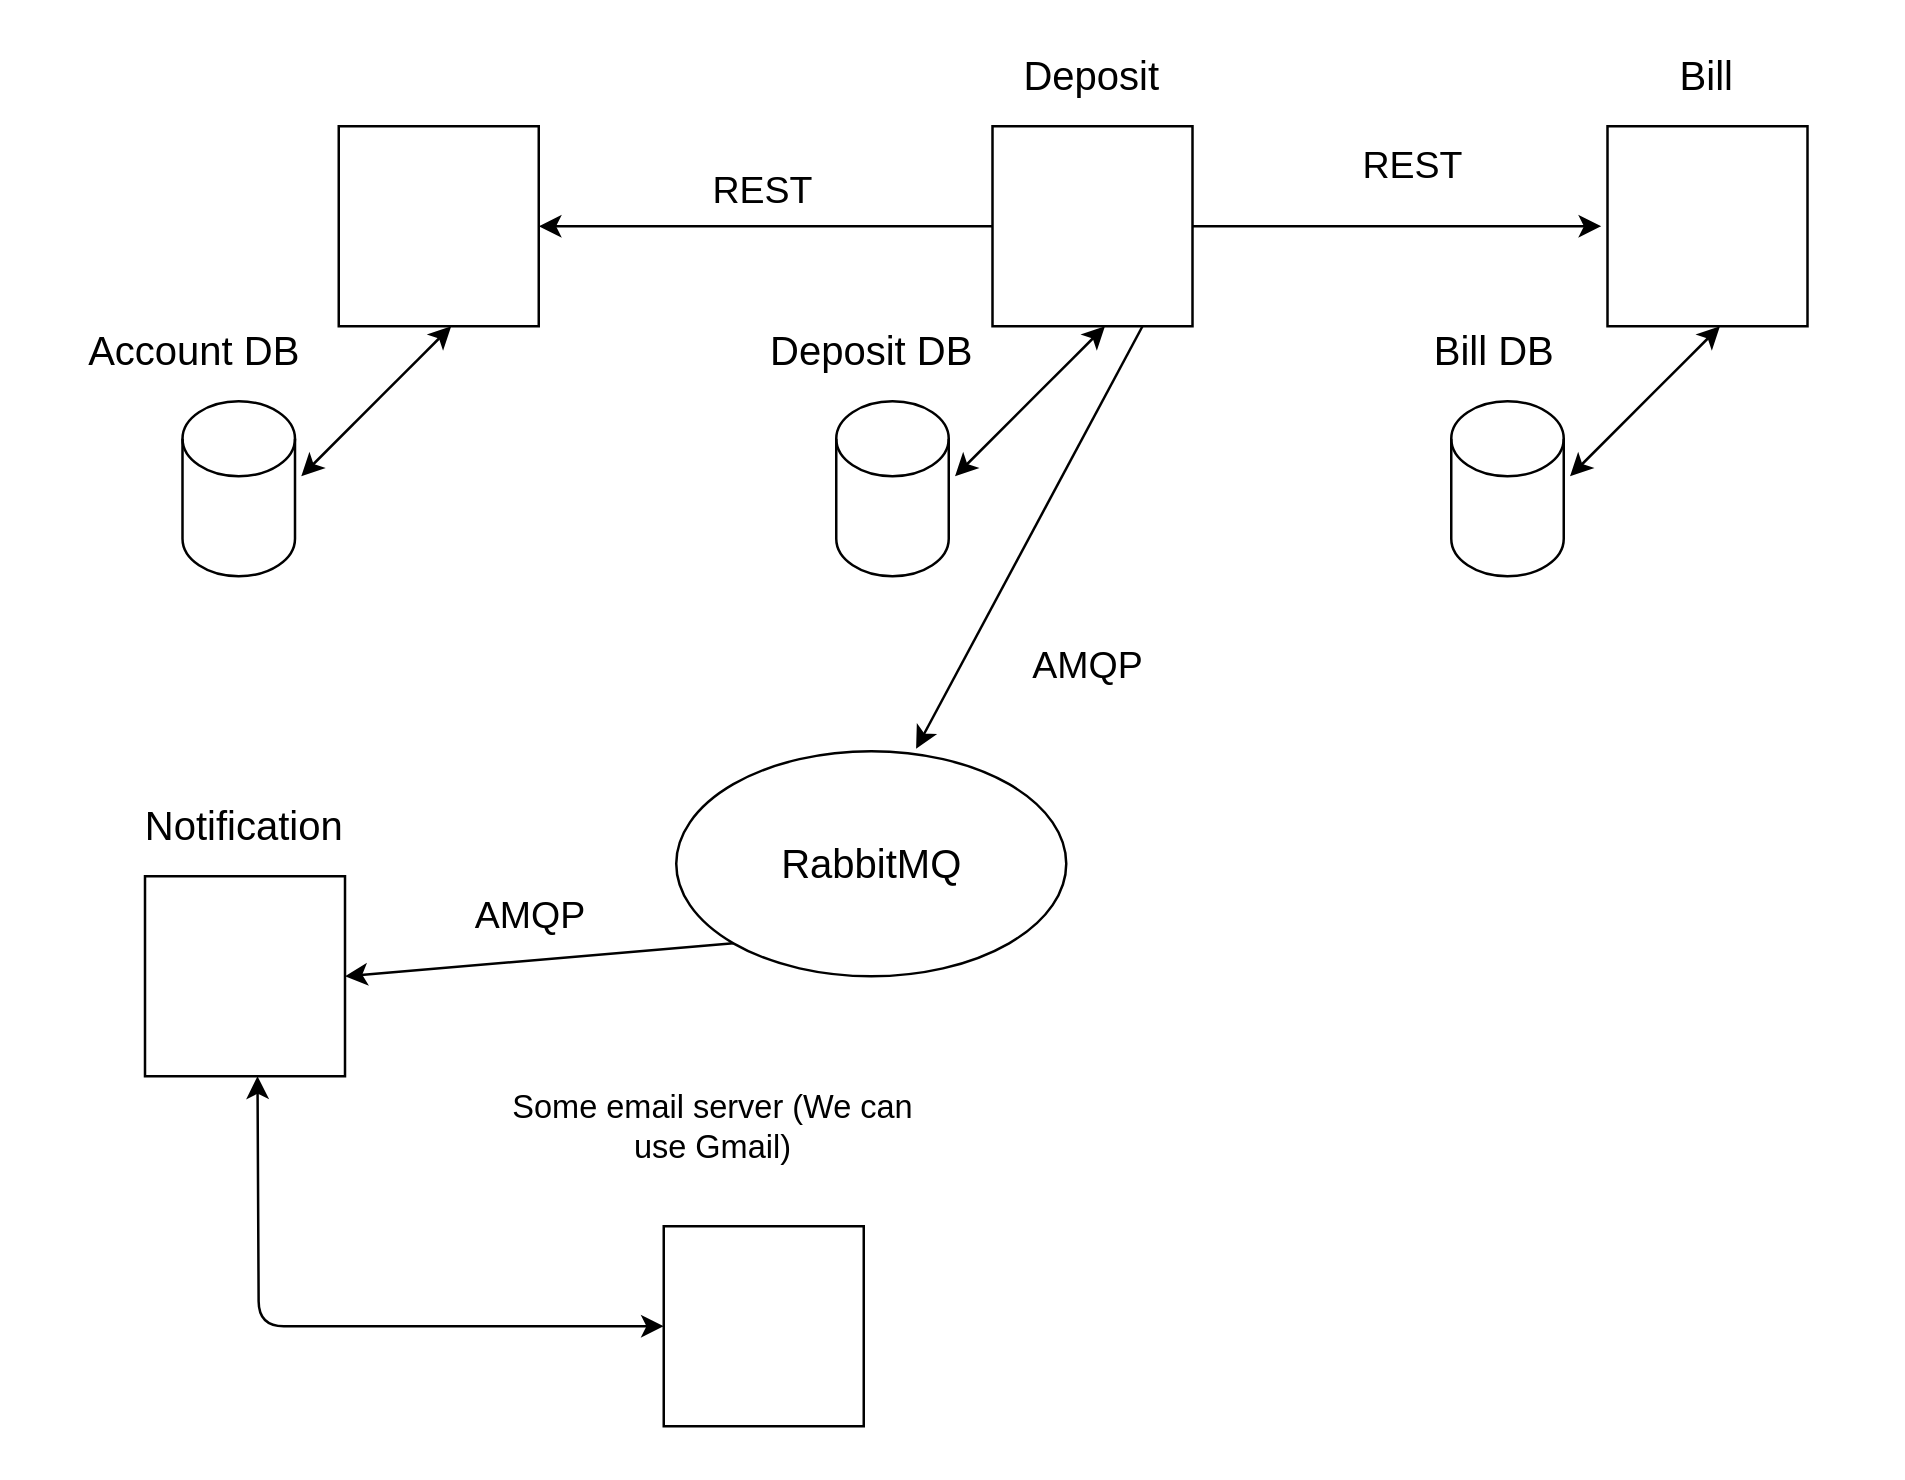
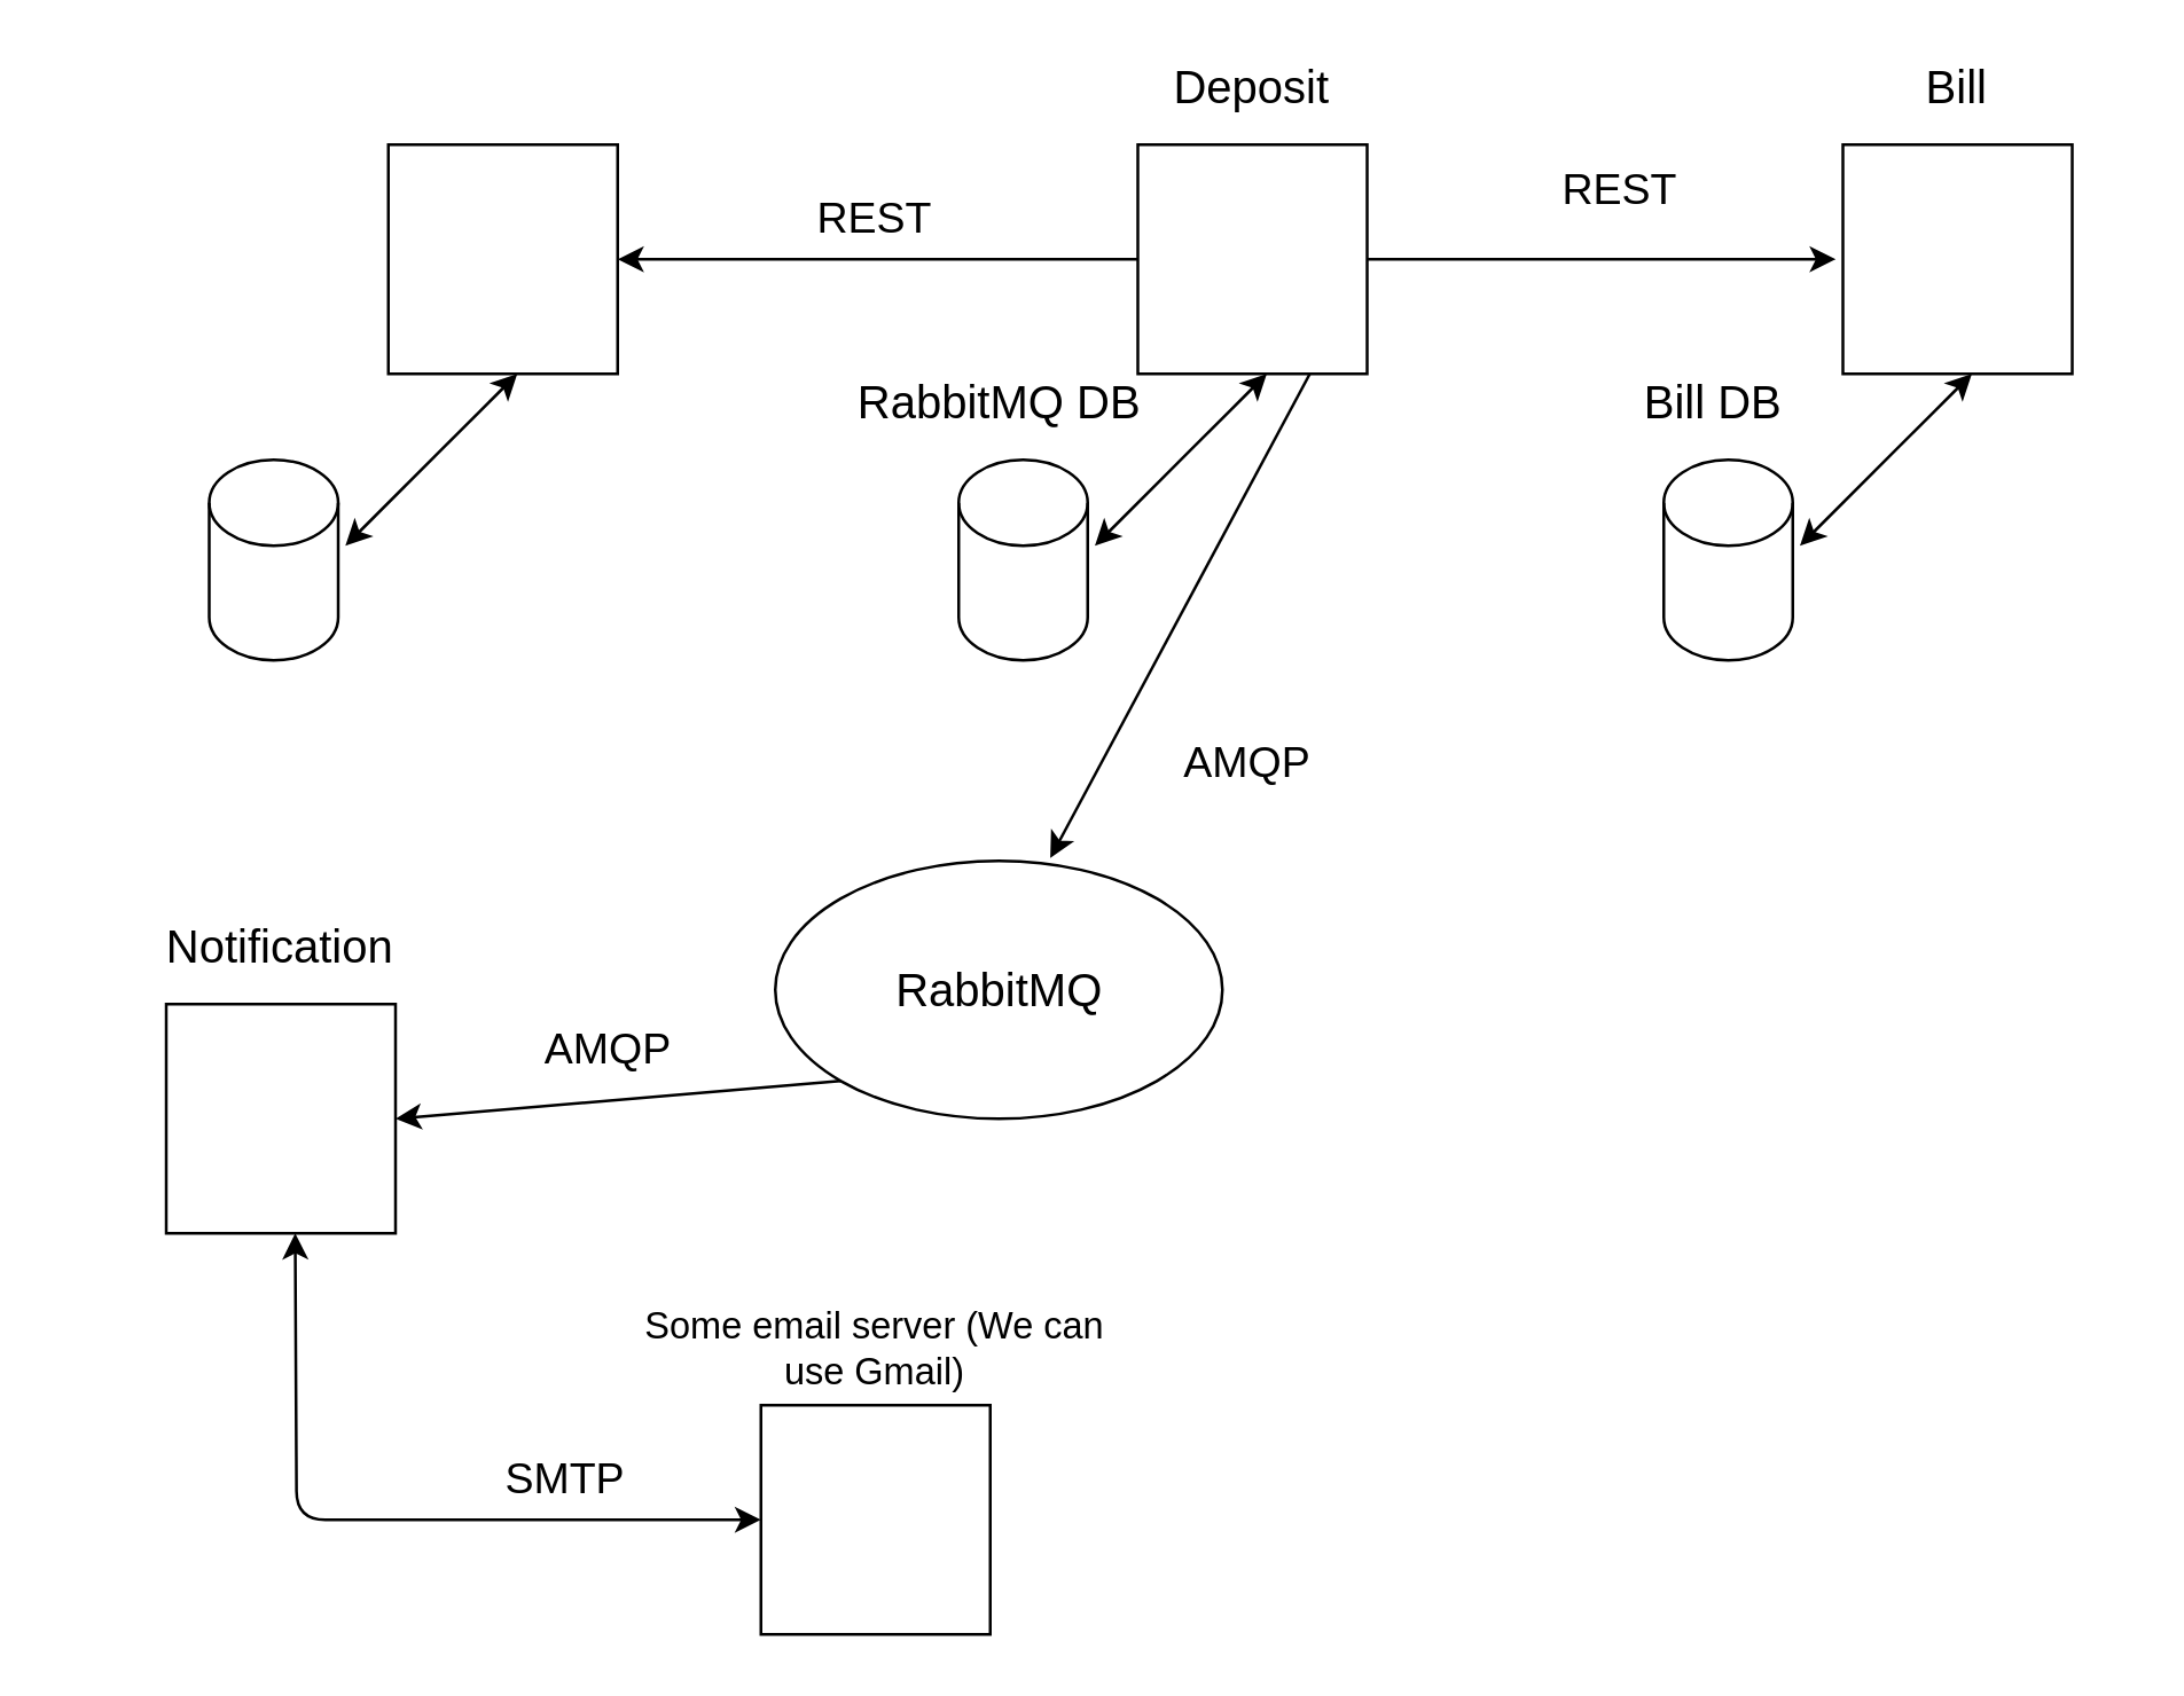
- <mxCell id="4" value="&lt;font size=&quot;3&quot;&gt;Account DB&lt;/font&gt;" style="text;html=1;strokeColor=none;fillColor=none;align=center;verticalAlign=middle;whiteSpace=wrap;rounded=0;" vertex="1" parent="1"><mxGeometry x="20" y="130" width="115" height="20" as="geometry" /></mxCell>
- <mxCell id="15" value="&lt;font size=&quot;3&quot;&gt;Deposit DB&lt;/font&gt;" style="text;html=1;strokeColor=none;fillColor=none;align=center;verticalAlign=middle;whiteSpace=wrap;rounded=0;" vertex="1" parent="1"><mxGeometry x="290.5" y="130" width="115" height="20" as="geometry" /></mxCell>
+ <mxCell id="15" value="&lt;font size=&quot;3&quot;&gt;RabbitMQ DB&lt;/font&gt;" style="text;html=1;strokeColor=none;fillColor=none;align=center;verticalAlign=middle;whiteSpace=wrap;rounded=0;" vertex="1" parent="1"><mxGeometry x="290.5" y="130" width="115" height="20" as="geometry" /></mxCell>
- <mxCell id="31" value="&lt;font style=&quot;font-size: 13px&quot;&gt;Some email server (We can use Gmail)&lt;/font&gt;" style="text;html=1;strokeColor=none;fillColor=none;align=center;verticalAlign=middle;whiteSpace=wrap;rounded=0;" vertex="1" parent="1"><mxGeometry x="200" y="440" width="170" height="20" as="geometry" /></mxCell>
+ <mxCell id="31" value="&lt;font style=&quot;font-size: 13px&quot;&gt;Some email server (We can use Gmail)&lt;/font&gt;" style="text;html=1;strokeColor=none;fillColor=none;align=center;verticalAlign=middle;whiteSpace=wrap;rounded=0;" vertex="1" parent="1"><mxGeometry x="220" y="460" width="170" height="20" as="geometry" /></mxCell>
+ <mxCell id="30" value="&lt;span style=&quot;font-size: 15px&quot;&gt;SMTP&lt;/span&gt;" style="text;html=1;strokeColor=none;fillColor=none;align=center;verticalAlign=middle;whiteSpace=wrap;rounded=0;" vertex="1" parent="1"><mxGeometry x="155" y="500" width="83.5" height="30" as="geometry" /></mxCell>
